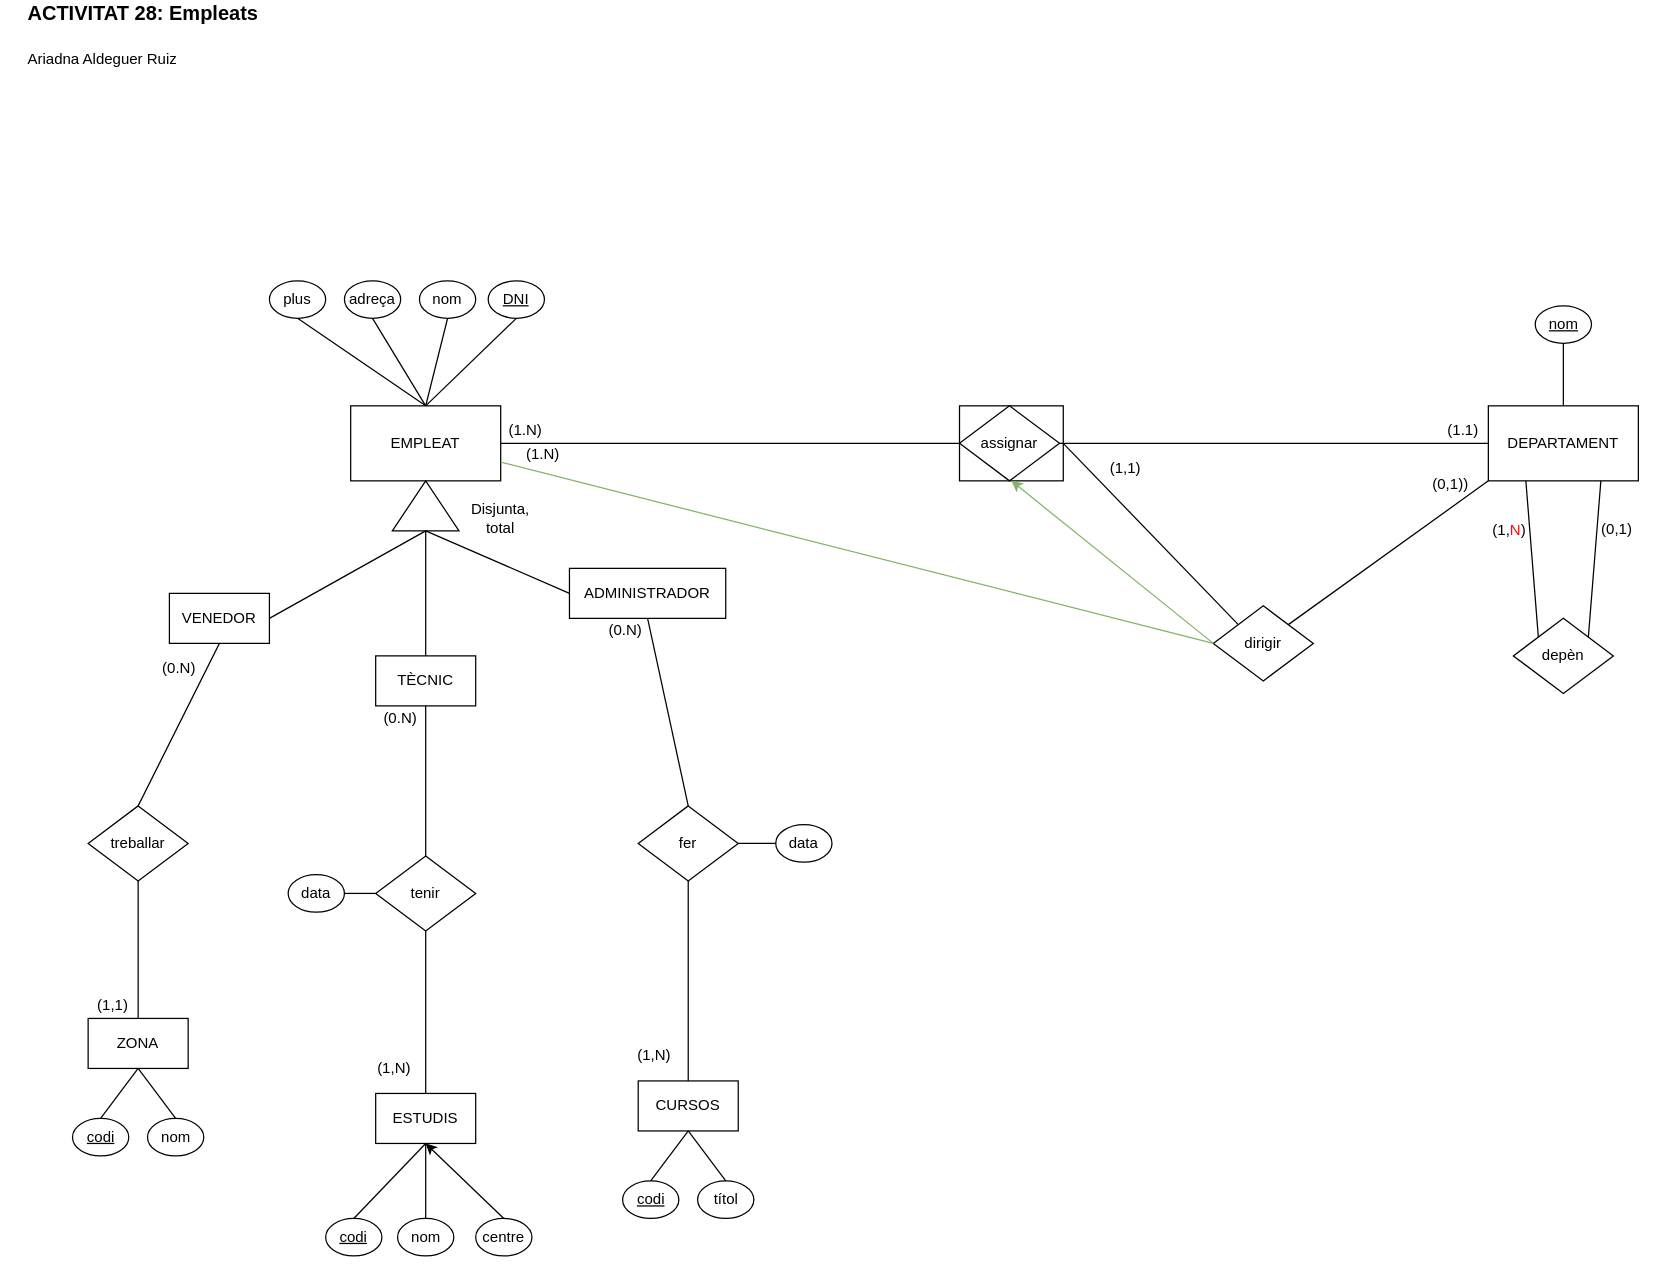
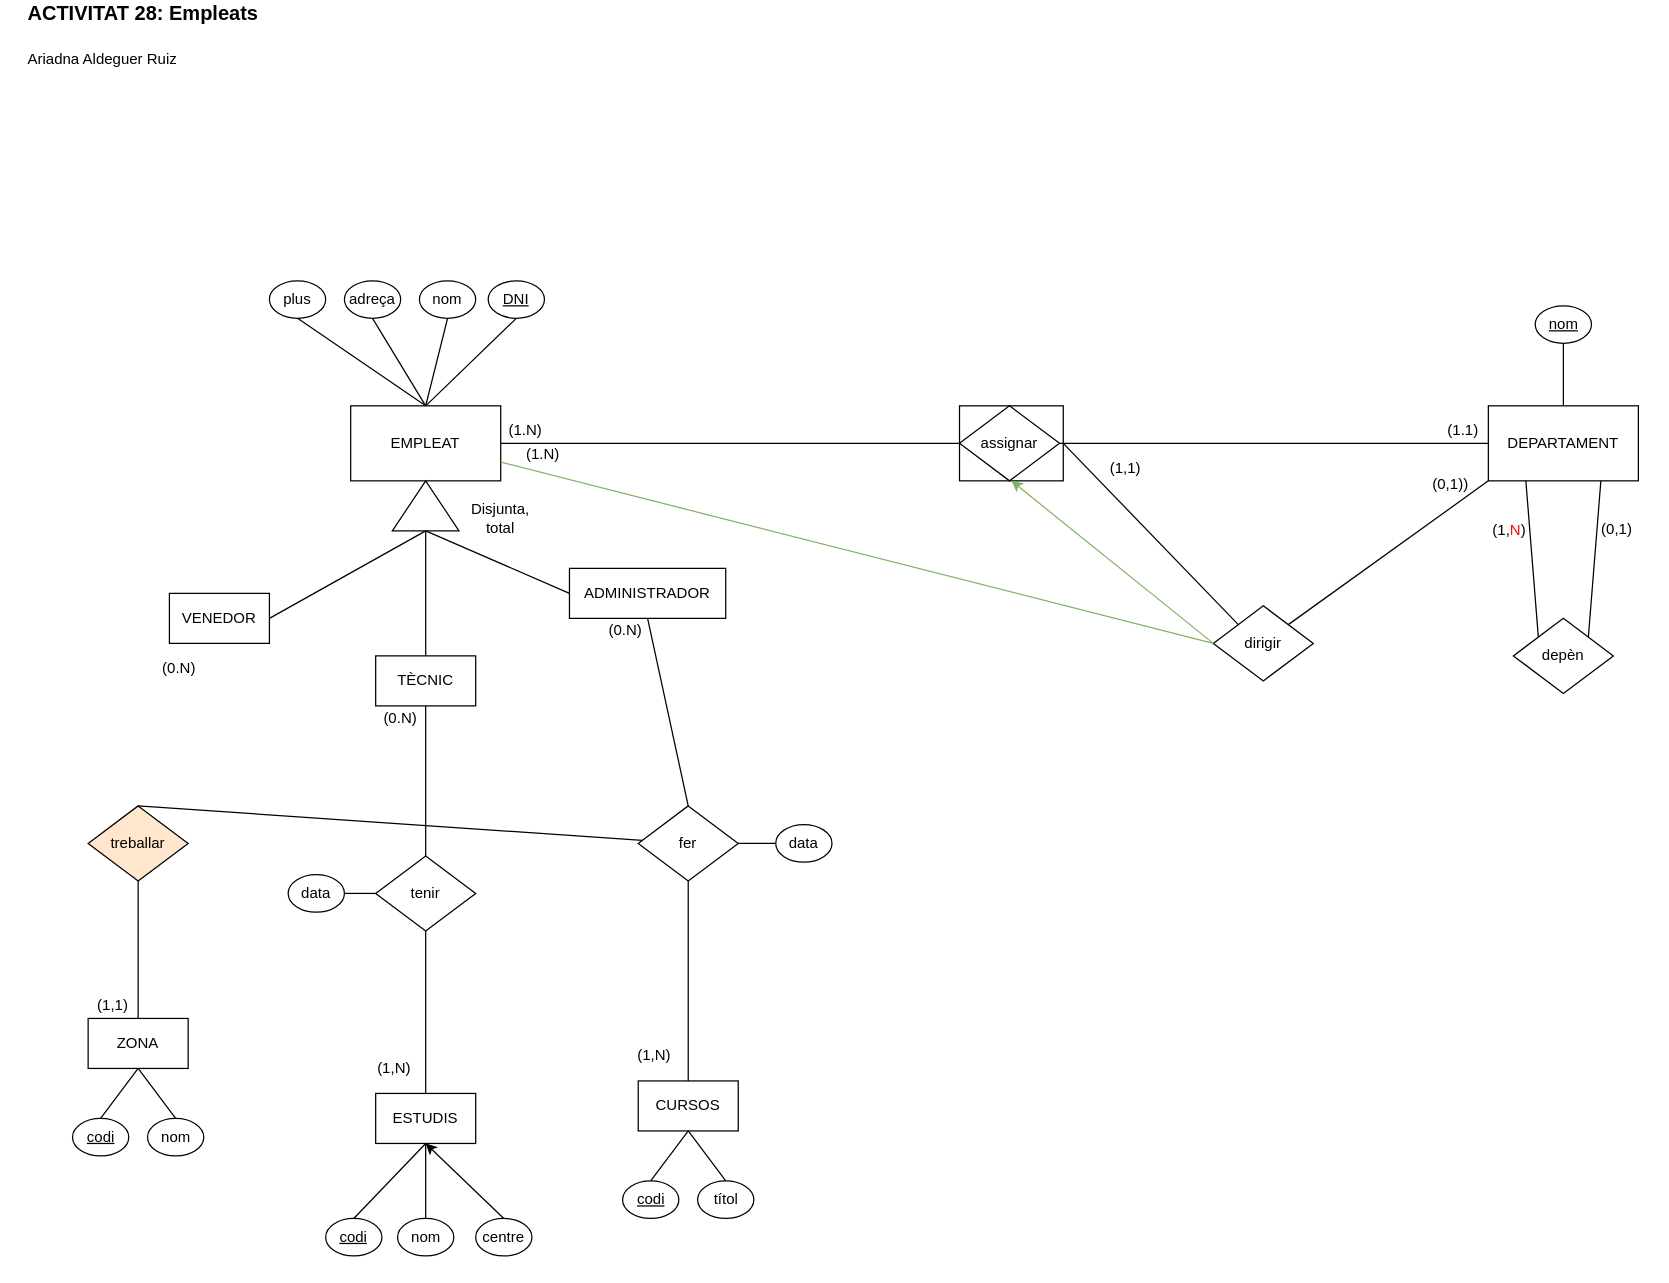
- <mxCell id="26" value="" style="endArrow=none;html=1;entryX=0.5;entryY=1;entryDx=0;entryDy=0;exitX=0.5;exitY=0;exitDx=0;exitDy=0;" parent="1" source="23" target="4" edge="1"><mxGeometry width="50" height="50" relative="1" as="geometry"><mxPoint x="225" y="500" as="sourcePoint" /><mxPoint x="350" y="429.995" as="targetPoint" /></mxGeometry></mxCell>
+ <mxCell id="26" value="" style="endArrow=none;html=1;exitX=0.5;exitY=0;exitDx=0;exitDy=0;" parent="1" source="23" target="25" edge="1"><mxGeometry width="50" height="50" relative="1" as="geometry"><mxPoint x="225" y="500" as="sourcePoint" /><mxPoint x="350" y="429.995" as="targetPoint" /></mxGeometry></mxCell>
- <mxCell id="23" value="treballar" style="rhombus;whiteSpace=wrap;html=1;" parent="1" vertex="1"><mxGeometry x="70" y="640" width="80" height="60" as="geometry" /></mxCell>
+ <mxCell id="23" value="treballar" style="rhombus;whiteSpace=wrap;html=1;fillColor=#ffe6cc;" parent="1" vertex="1"><mxGeometry x="70" y="640" width="80" height="60" as="geometry" /></mxCell>
